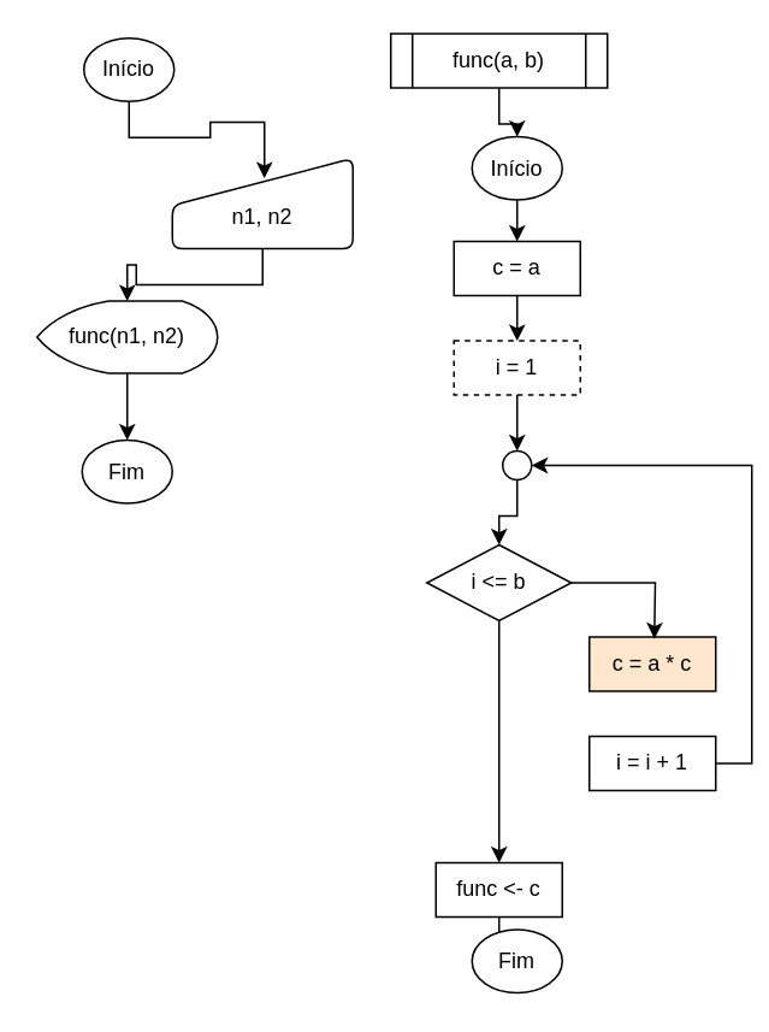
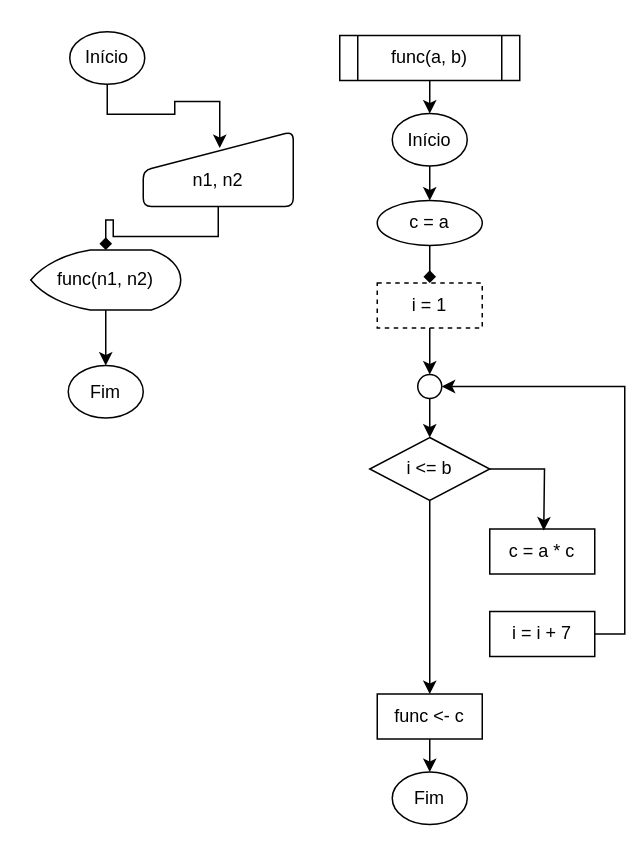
- <mxCell id="8" value="func(a, b)" style="shape=process;whiteSpace=wrap;html=1;backgroundOutline=1;strokeWidth=1;" parent="1" vertex="1"><mxGeometry x="216" y="18" width="120" height="30" as="geometry" /></mxCell>
+ <mxCell id="8" value="func(a, b)" style="shape=process;whiteSpace=wrap;html=1;backgroundOutline=1;strokeWidth=1;" parent="1" vertex="1"><mxGeometry x="226" y="23" width="120" height="30" as="geometry" /></mxCell>
- <mxCell id="18" value="c = a" style="rounded=0;whiteSpace=wrap;html=1;strokeWidth=1;" parent="1" vertex="1"><mxGeometry x="251" y="133" width="70" height="30" as="geometry" /></mxCell>
+ <mxCell id="18" value="c = a" style="ellipse;whiteSpace=wrap;html=1;strokeWidth=1;" parent="1" vertex="1"><mxGeometry x="251" y="133" width="70" height="30" as="geometry" /></mxCell>
- <mxCell id="2" style="edgeStyle=orthogonalEdgeStyle;rounded=0;orthogonalLoop=1;jettySize=auto;html=1;entryX=0.5;entryY=0;entryDx=0;entryDy=0;entryPerimeter=0;" parent="1" source="3" target="6" edge="1"><mxGeometry relative="1" as="geometry" /></mxCell>
+ <mxCell id="2" style="edgeStyle=orthogonalEdgeStyle;rounded=0;orthogonalLoop=1;jettySize=auto;html=1;entryX=0.5;entryY=0;entryDx=0;entryDy=0;entryPerimeter=0;endArrow=diamond;" parent="1" source="3" target="6" edge="1"><mxGeometry relative="1" as="geometry" /></mxCell>
- <mxCell id="17" value="" style="edgeStyle=orthogonalEdgeStyle;rounded=0;orthogonalLoop=1;jettySize=auto;html=1;entryX=0.5;entryY=0;entryDx=0;entryDy=0;" edge="1" parent="1" source="18" target="20"><mxGeometry relative="1" as="geometry" /></mxCell>
+ <mxCell id="17" value="" style="edgeStyle=orthogonalEdgeStyle;rounded=0;orthogonalLoop=1;jettySize=auto;html=1;entryX=0.5;entryY=0;entryDx=0;entryDy=0;endArrow=diamond;" edge="1" parent="1" source="18" target="20"><mxGeometry relative="1" as="geometry" /></mxCell>
- <mxCell id="25" value="i &amp;lt;= b" style="rhombus;whiteSpace=wrap;html=1;" vertex="1" parent="1"><mxGeometry x="236" y="301" width="80" height="42" as="geometry" /></mxCell>
+ <mxCell id="25" value="i &amp;lt;= b" style="rhombus;whiteSpace=wrap;html=1;" vertex="1" parent="1"><mxGeometry x="246" y="291" width="80" height="42" as="geometry" /></mxCell>
- <mxCell id="4" value="c = a * c" style="rounded=0;whiteSpace=wrap;html=1;strokeWidth=1;fillColor=#ffe6cc;" parent="1" vertex="1"><mxGeometry x="326" y="352" width="70" height="30" as="geometry" /></mxCell>
+ <mxCell id="4" value="c = a * c" style="rounded=0;whiteSpace=wrap;html=1;strokeWidth=1;" parent="1" vertex="1"><mxGeometry x="326" y="352" width="70" height="30" as="geometry" /></mxCell>
- <mxCell id="27" value="i = i + 1" style="rounded=0;whiteSpace=wrap;html=1;strokeWidth=1;" vertex="1" parent="1"><mxGeometry x="326" y="407" width="70" height="30" as="geometry" /></mxCell>
+ <mxCell id="27" value="i = i + 7" style="rounded=0;whiteSpace=wrap;html=1;strokeWidth=1;" vertex="1" parent="1"><mxGeometry x="326" y="407" width="70" height="30" as="geometry" /></mxCell>
- <mxCell id="11" value="func &amp;lt;- c" style="rounded=0;whiteSpace=wrap;html=1;strokeWidth=1;" parent="1" vertex="1"><mxGeometry x="241" y="477" width="70" height="30" as="geometry" /></mxCell>
+ <mxCell id="11" value="func &amp;lt;- c" style="rounded=0;whiteSpace=wrap;html=1;strokeWidth=1;" parent="1" vertex="1"><mxGeometry x="251" y="462" width="70" height="30" as="geometry" /></mxCell>
